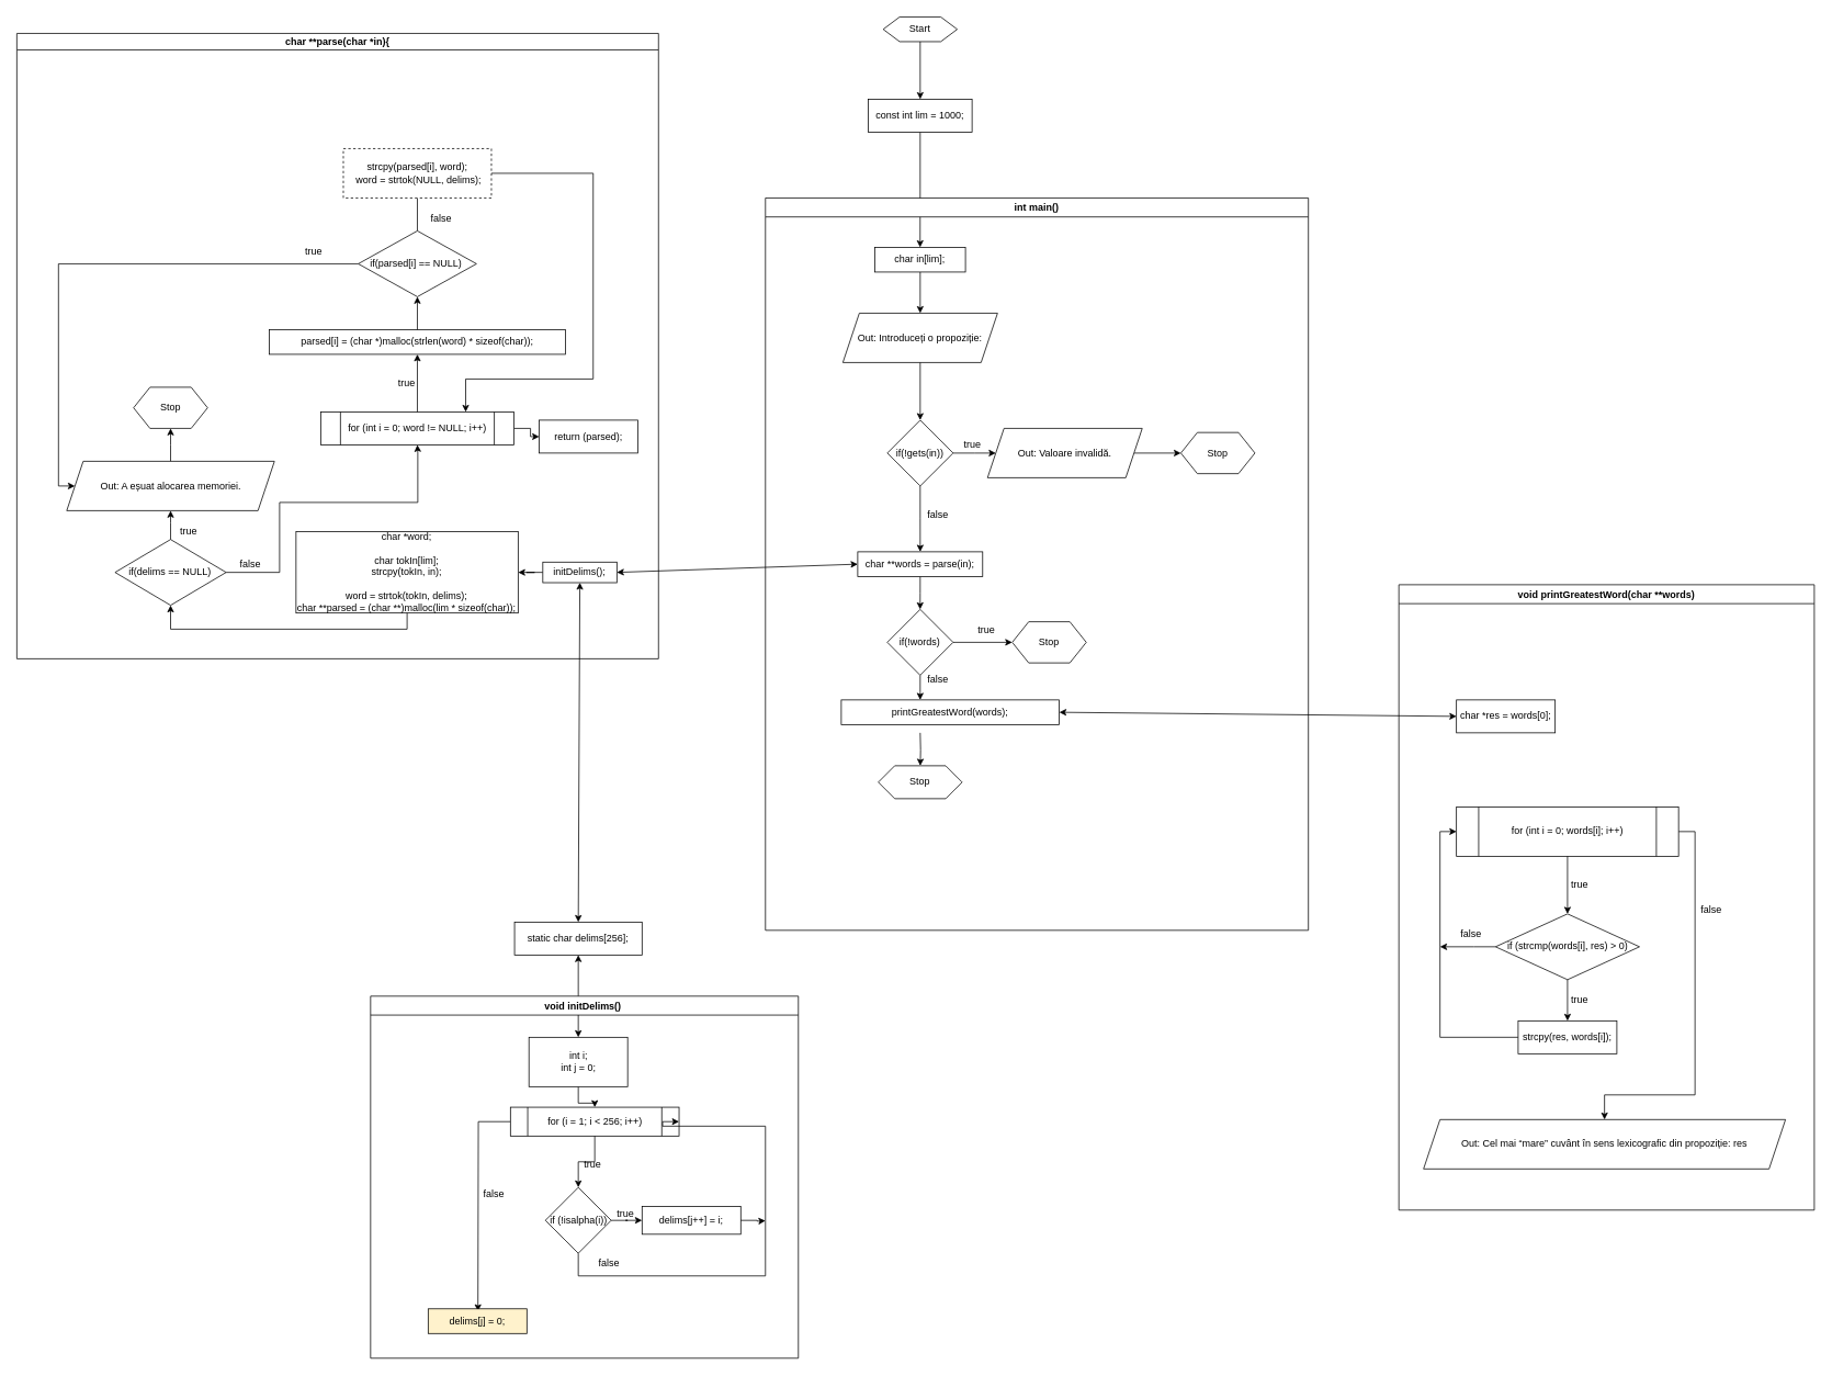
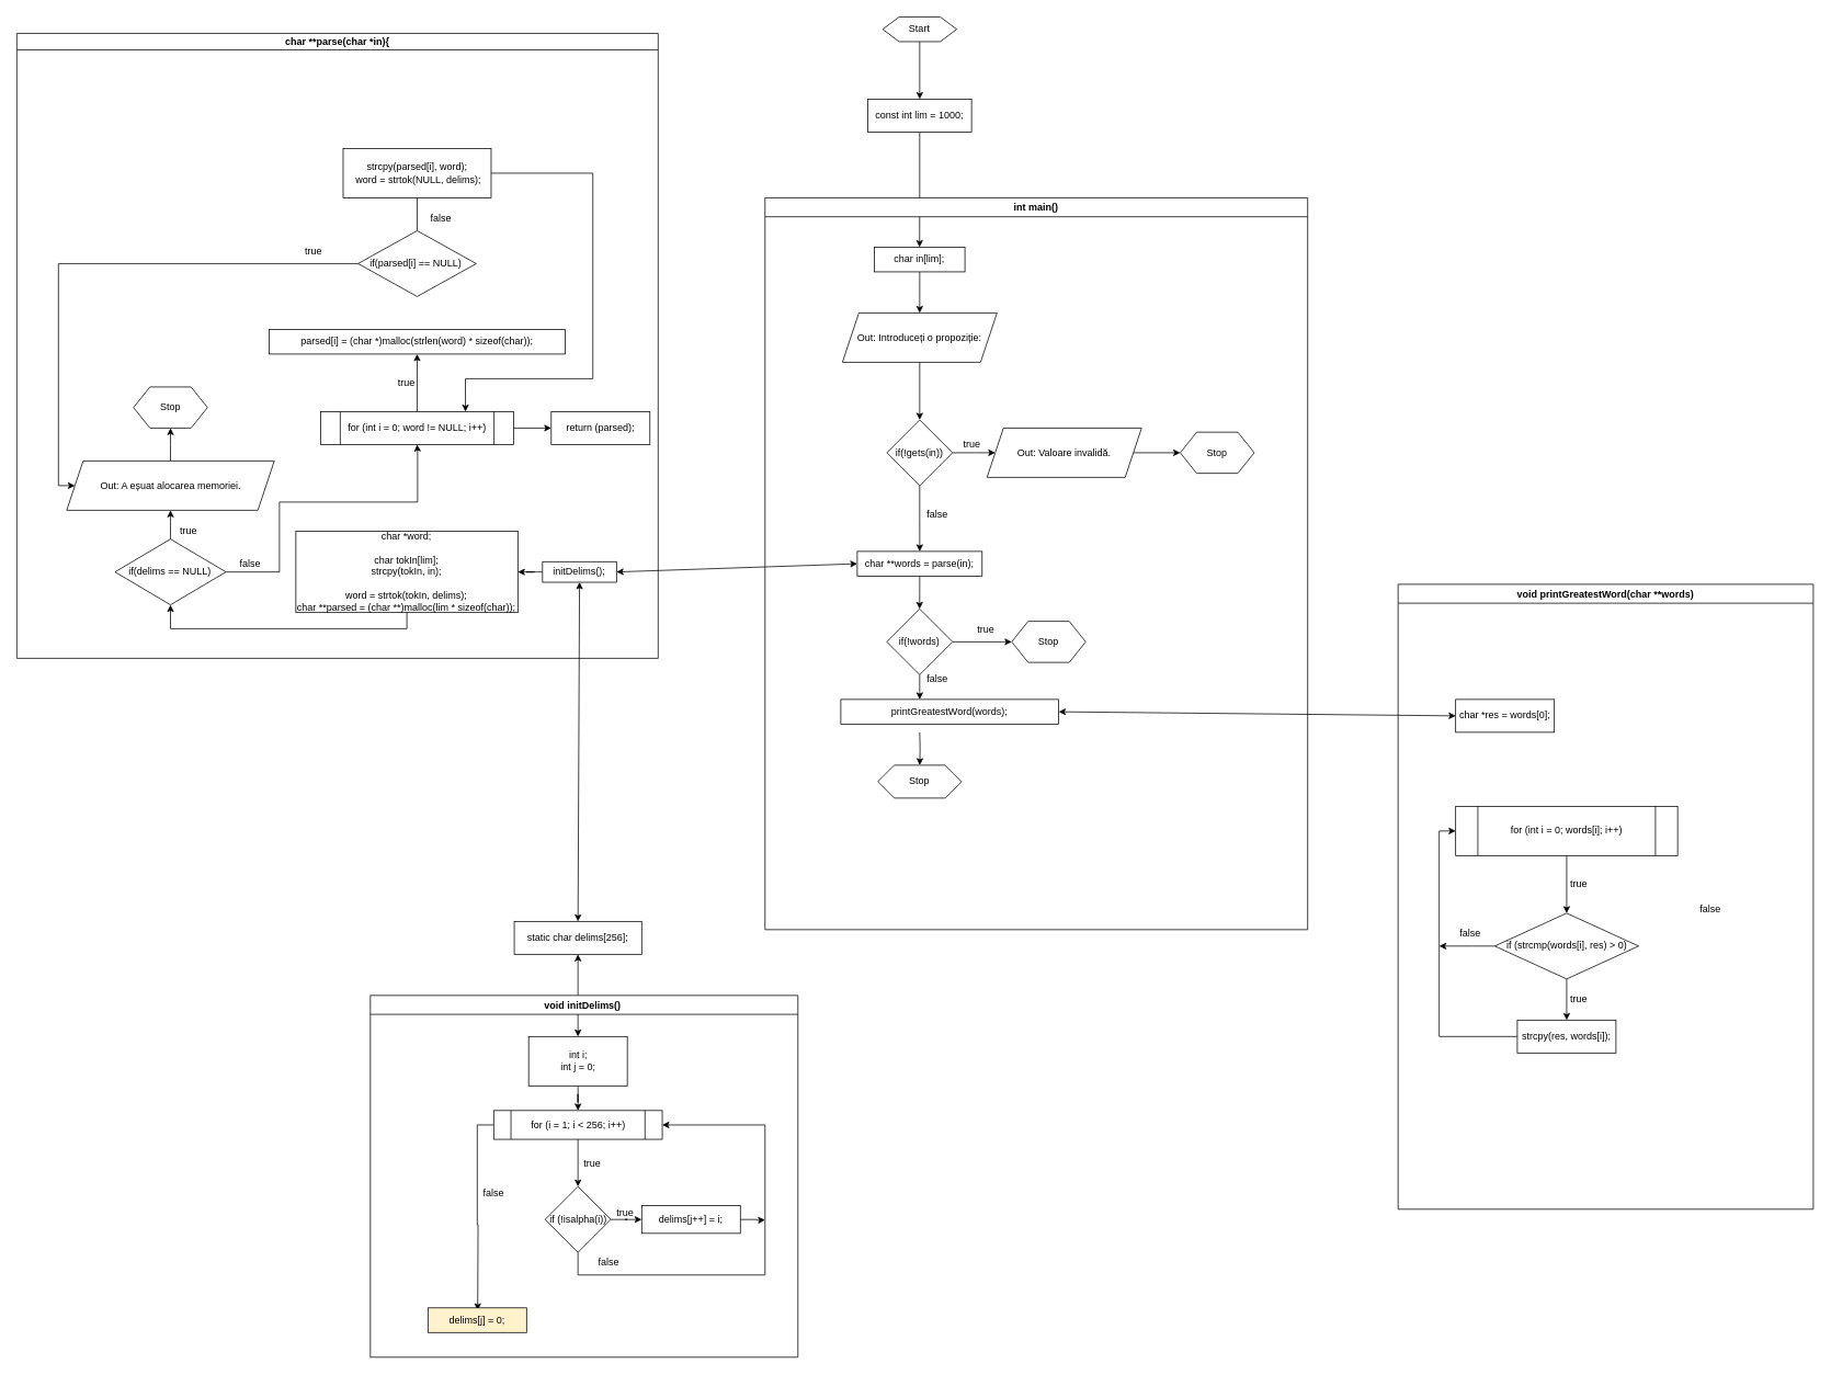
- <mxCell id="52" value="&lt;span style=&quot;font-size: 12px&quot;&gt;strcpy(parsed[i], word);&lt;br&gt;&amp;nbsp;word = strtok(NULL, delims);&lt;/span&gt;" style="rounded=0;whiteSpace=wrap;html=1;dashed=1;" parent="30" vertex="1"><mxGeometry x="396.88" y="140" width="180" height="60" as="geometry" /></mxCell>
+ <mxCell id="52" value="&lt;span style=&quot;font-size: 12px&quot;&gt;strcpy(parsed[i], word);&lt;br&gt;&amp;nbsp;word = strtok(NULL, delims);&lt;/span&gt;" style="rounded=0;whiteSpace=wrap;html=1;" parent="30" vertex="1"><mxGeometry x="396.88" y="140" width="180" height="60" as="geometry" /></mxCell>
- <mxCell id="50" value="" style="edgeStyle=orthogonalEdgeStyle;rounded=0;orthogonalLoop=1;jettySize=auto;html=1;" parent="30" source="45" target="49" edge="1"><mxGeometry relative="1" as="geometry" /></mxCell>
- <mxCell id="56" value="return (parsed);" style="whiteSpace=wrap;html=1;" parent="30" vertex="1"><mxGeometry x="635" y="470" width="120" height="40" as="geometry" /></mxCell>
+ <mxCell id="56" value="return (parsed);" style="whiteSpace=wrap;html=1;" parent="30" vertex="1"><mxGeometry x="650" y="460" width="120" height="40" as="geometry" /></mxCell>
- <mxCell id="80" style="edgeStyle=orthogonalEdgeStyle;rounded=0;orthogonalLoop=1;jettySize=auto;html=1;entryX=0.5;entryY=0;entryDx=0;entryDy=0;" edge="1" parent="78" source="81" target="91"><mxGeometry relative="1" as="geometry"><mxPoint x="370" y="650" as="targetPoint" /><Array as="points"><mxPoint x="360" y="300" /><mxPoint x="360" y="620" /><mxPoint x="250" y="620" /></Array></mxGeometry></mxCell>
- <mxCell id="65" value="&lt;span style=&quot;font-size: 12px&quot;&gt;for (i = 1; i &amp;lt; 256; i++)&lt;/span&gt;" style="shape=process;whiteSpace=wrap;html=1;backgroundOutline=1;" parent="61" vertex="1"><mxGeometry x="170" y="135" width="205" height="35" as="geometry" /></mxCell>
+ <mxCell id="65" value="&lt;span style=&quot;font-size: 12px&quot;&gt;for (i = 1; i &amp;lt; 256; i++)&lt;/span&gt;" style="shape=process;whiteSpace=wrap;html=1;backgroundOutline=1;" parent="61" vertex="1"><mxGeometry x="150" y="140" width="205" height="35" as="geometry" /></mxCell>
- <mxCell id="91" value="Out: Cel mai “mare” cuvânt în sens lexicografic din propoziție: res" style="shape=parallelogram;perimeter=parallelogramPerimeter;whiteSpace=wrap;html=1;fixedSize=1;" vertex="1" parent="78"><mxGeometry x="30" y="650" width="440" height="60" as="geometry" /></mxCell>
